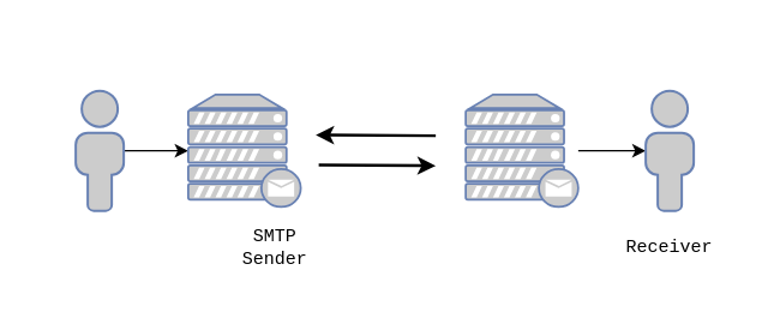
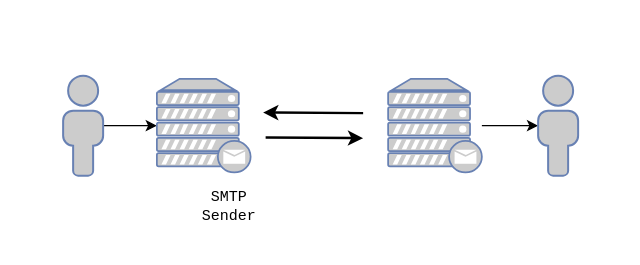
- <mxCell id="12" value="Receiver" style="text;html=1;align=center;verticalAlign=middle;whiteSpace=wrap;rounded=0;fontFamily=Courier New;" vertex="1" parent="1"><mxGeometry x="416" y="150" width="60" height="30" as="geometry" /></mxCell>
